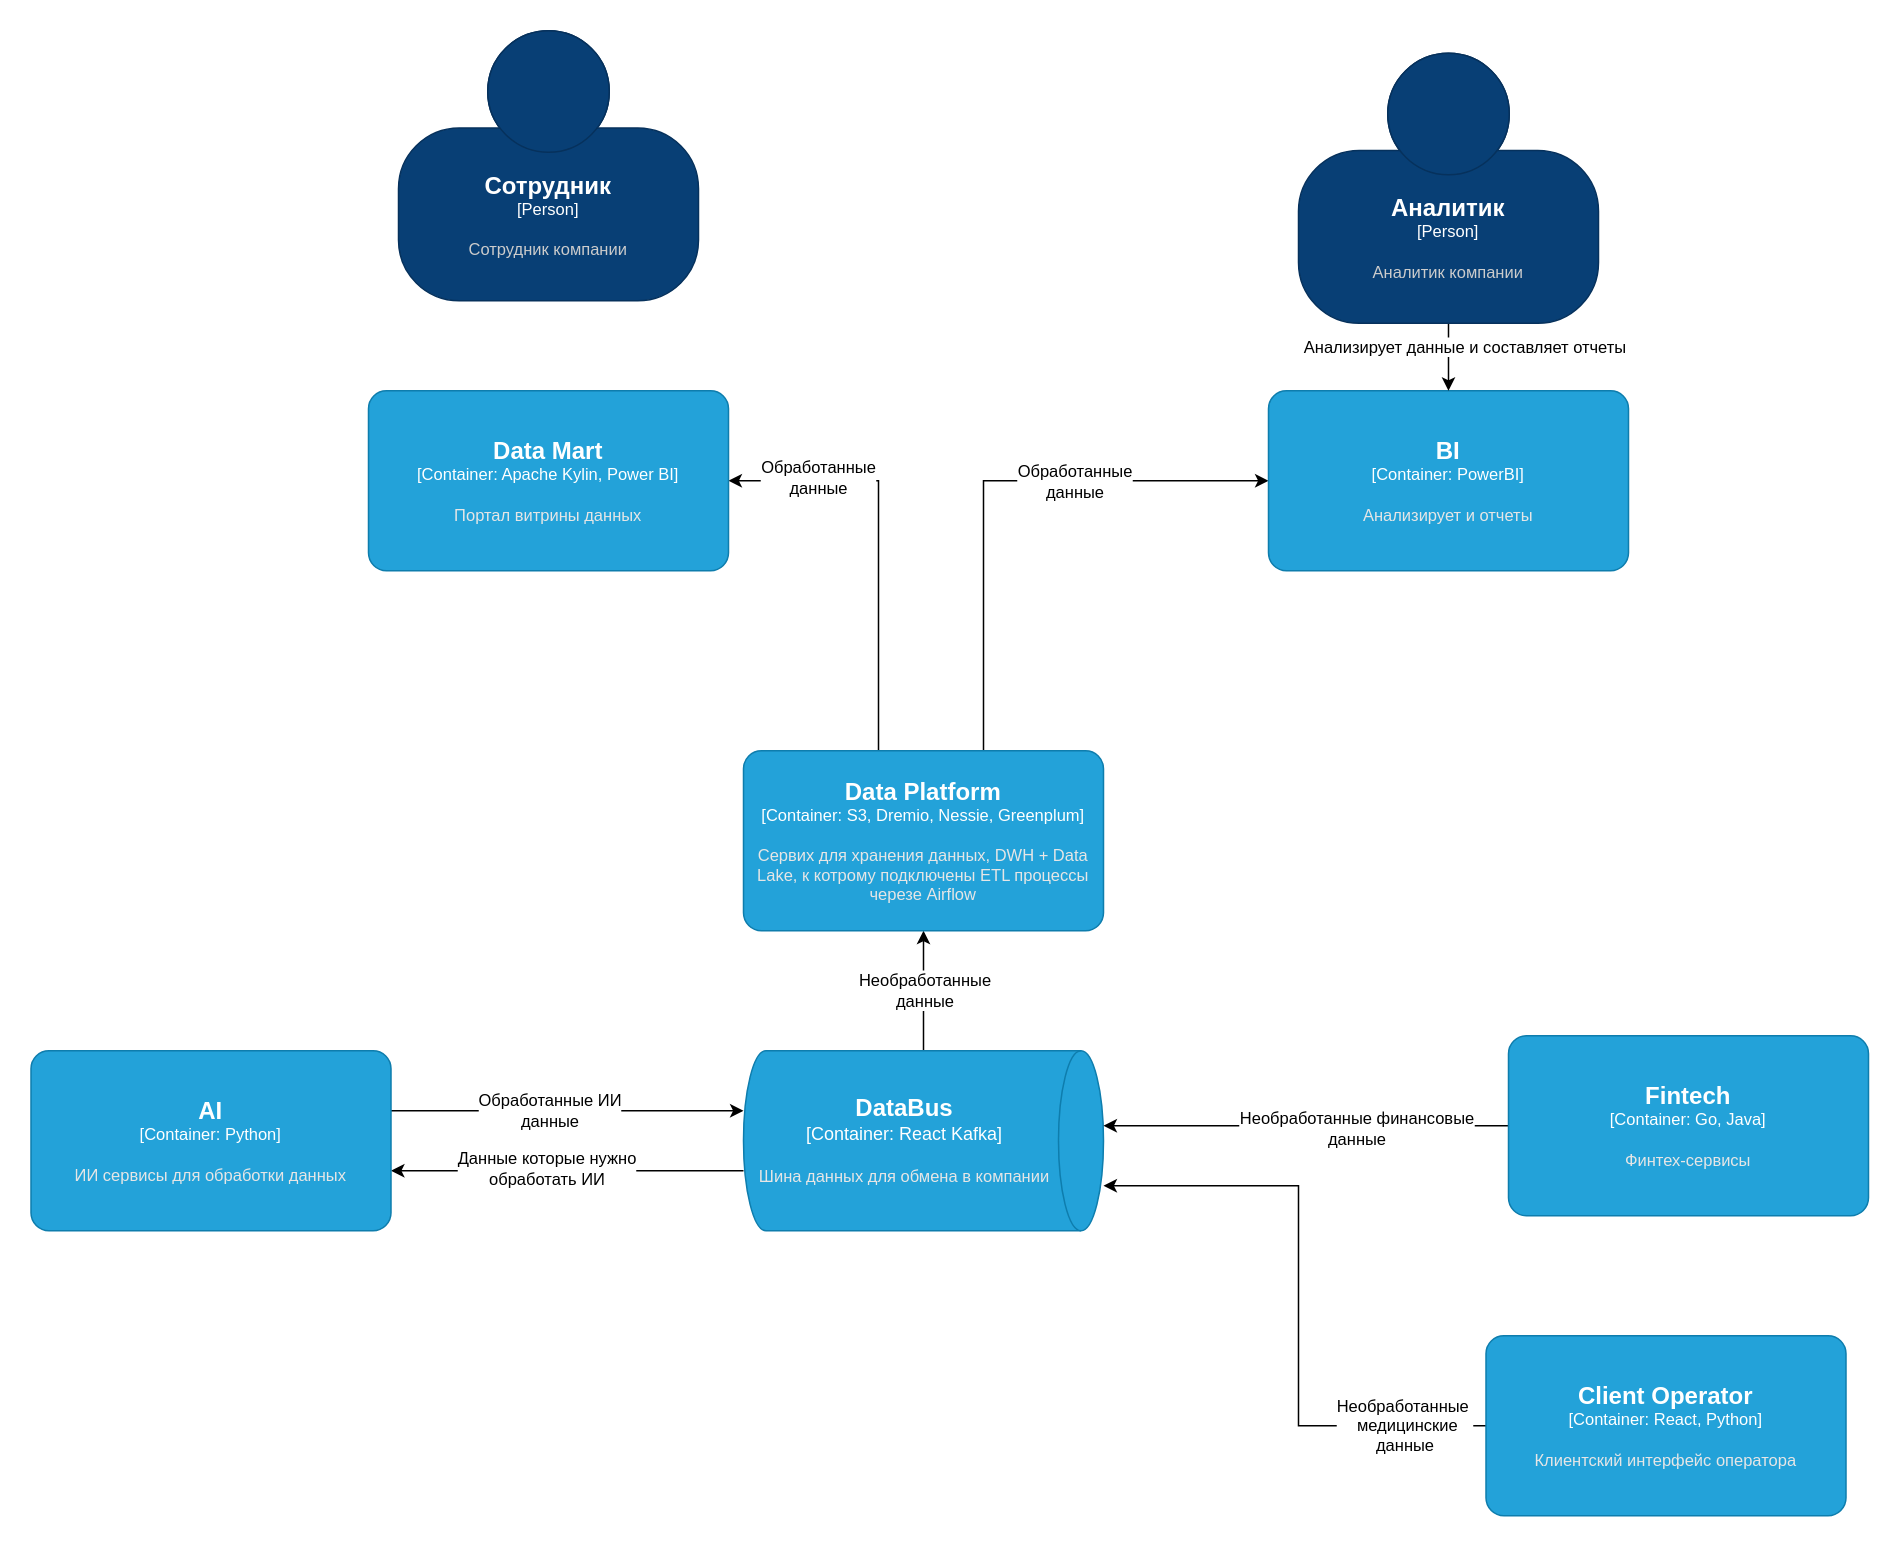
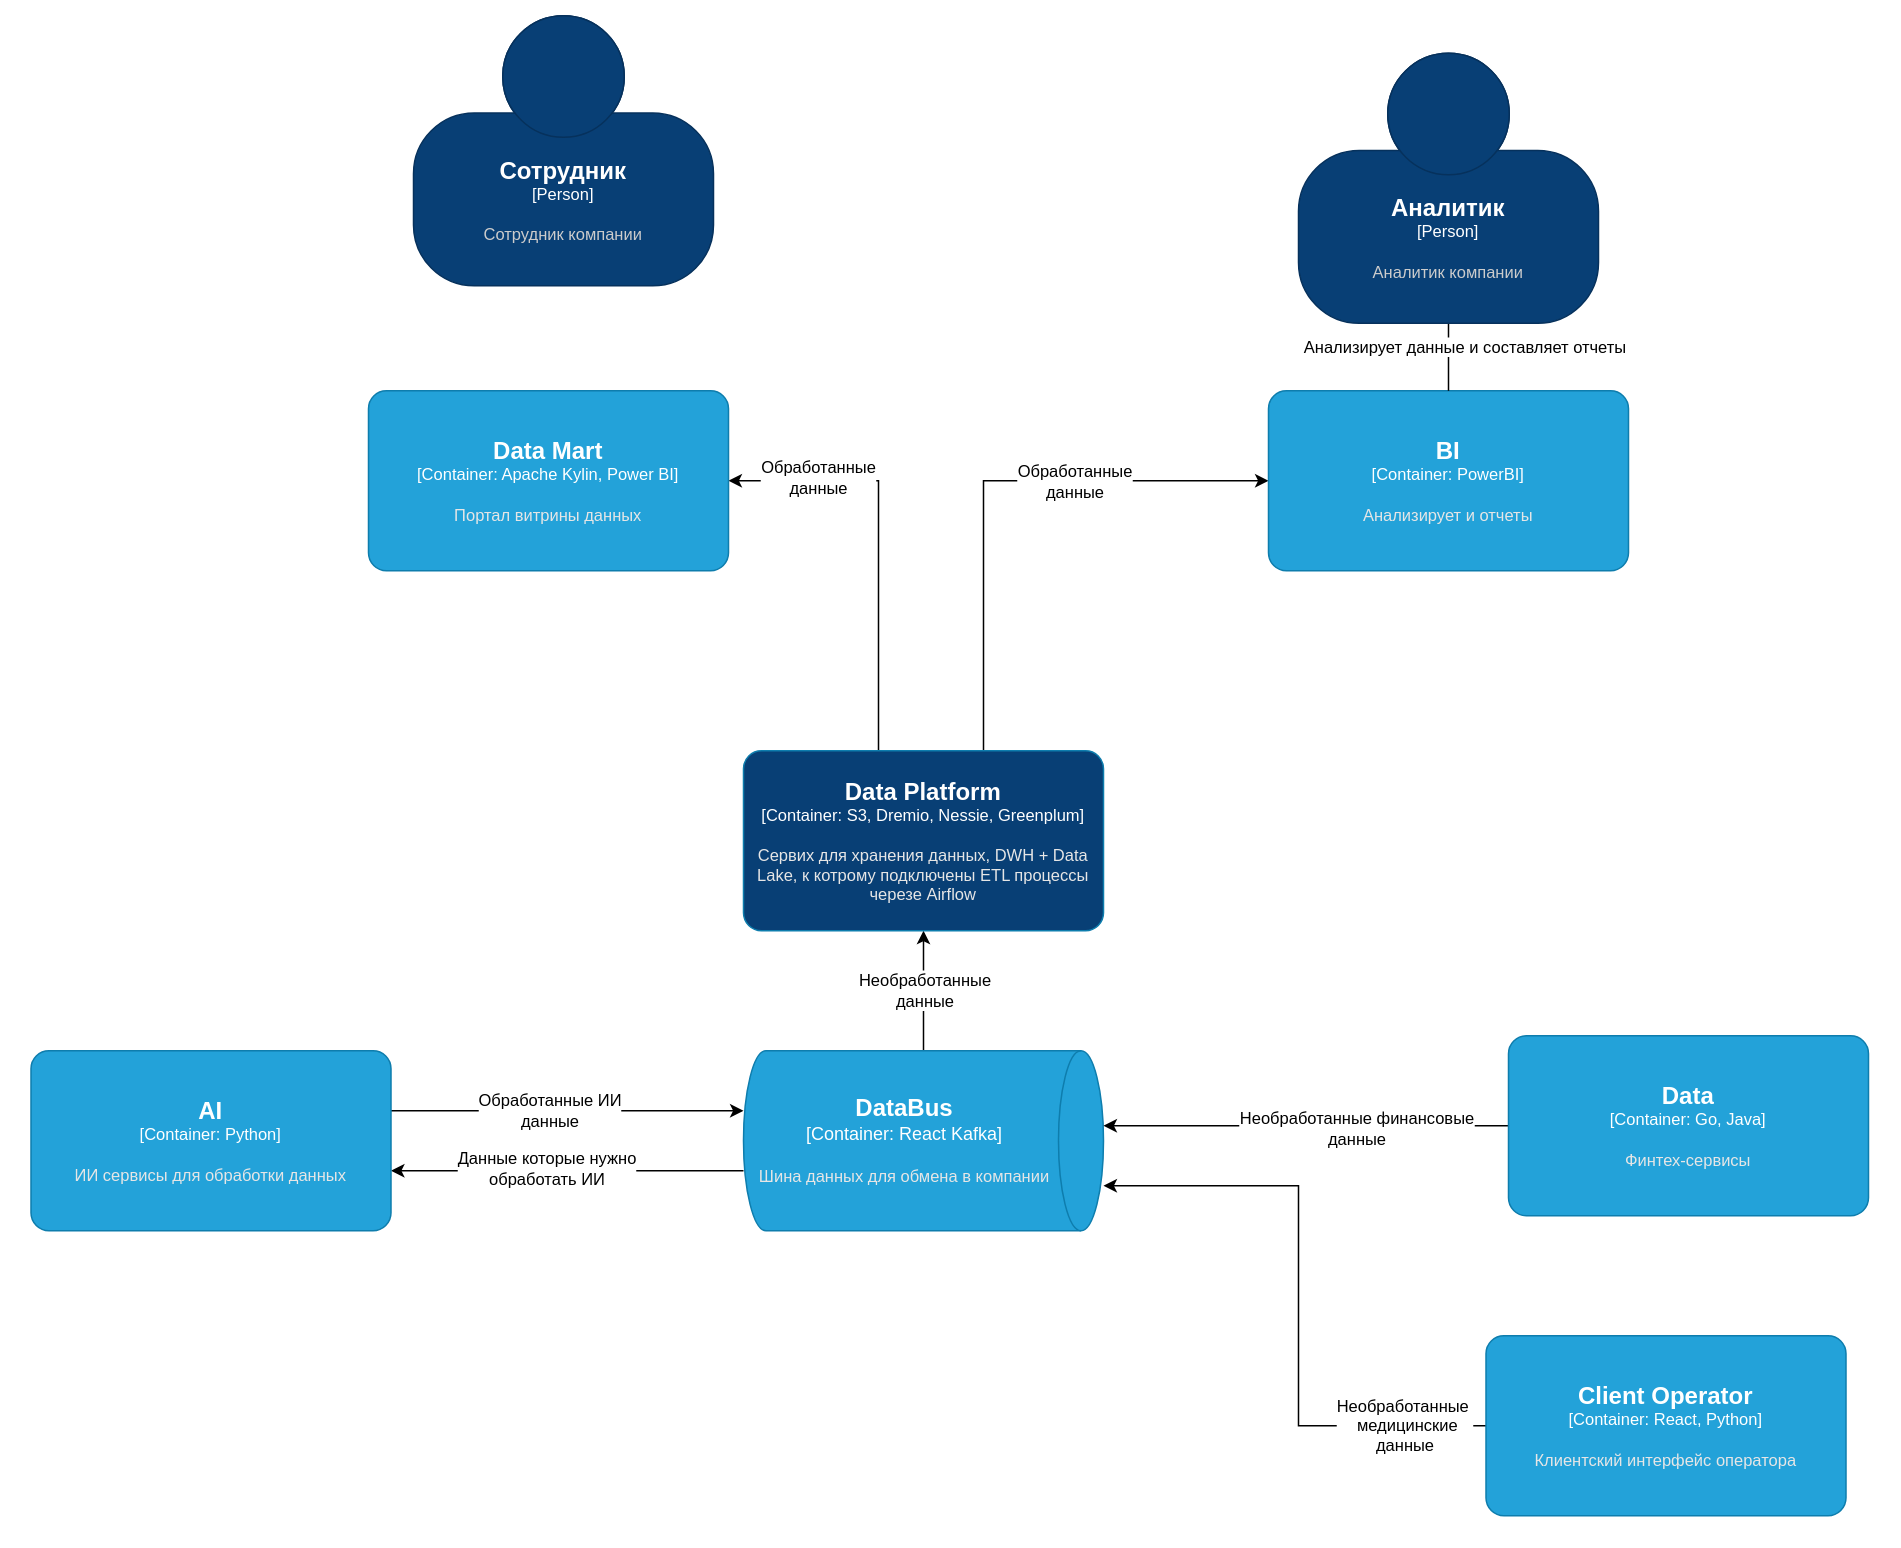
- <mxCell id="22" value="&lt;font style=&quot;font-size: 16px&quot;&gt;&lt;b&gt;Сотрудник&lt;/b&gt;&lt;/font&gt;&lt;div&gt;[Person]&lt;/div&gt;&lt;br&gt;&lt;div&gt;&lt;font style=&quot;font-size: 11px&quot;&gt;&lt;font color=&quot;#cccccc&quot;&gt;Сотрудник компании&lt;/font&gt;&lt;/div&gt;" style="html=1;fontSize=11;dashed=0;whiteSpace=wrap;fillColor=#083F75;strokeColor=#06315C;fontColor=#ffffff;shape=mxgraph.c4.person2;align=center;metaEdit=1;points=[[0.5,0,0],[1,0.5,0],[1,0.75,0],[0.75,1,0],[0.5,1,0],[0.25,1,0],[0,0.75,0],[0,0.5,0]];resizable=0;" vertex="1" parent="1"><mxGeometry x="265" y="20" width="200" height="180" as="geometry" /></mxCell>
+ <mxCell id="22" value="&lt;font style=&quot;font-size: 16px&quot;&gt;&lt;b&gt;Сотрудник&lt;/b&gt;&lt;/font&gt;&lt;div&gt;[Person]&lt;/div&gt;&lt;br&gt;&lt;div&gt;&lt;font style=&quot;font-size: 11px&quot;&gt;&lt;font color=&quot;#cccccc&quot;&gt;Сотрудник компании&lt;/font&gt;&lt;/div&gt;" style="html=1;fontSize=11;dashed=0;whiteSpace=wrap;fillColor=#083F75;strokeColor=#06315C;fontColor=#ffffff;shape=mxgraph.c4.person2;align=center;metaEdit=1;points=[[0.5,0,0],[1,0.5,0],[1,0.75,0],[0.75,1,0],[0.5,1,0],[0.25,1,0],[0,0.75,0],[0,0.5,0]];resizable=0;" vertex="1" parent="1"><mxGeometry x="275" y="10" width="200" height="180" as="geometry" /></mxCell>
- <mxCell id="23" style="edgeStyle=orthogonalEdgeStyle;rounded=0;orthogonalLoop=1;jettySize=auto;html=1;" edge="1" parent="1" source="25" target="8"><mxGeometry relative="1" as="geometry" /></mxCell>
+ <mxCell id="23" style="edgeStyle=orthogonalEdgeStyle;rounded=0;orthogonalLoop=1;jettySize=auto;html=1;endArrow=none;" edge="1" parent="1" source="25" target="8"><mxGeometry relative="1" as="geometry" /></mxCell>
- <mxCell id="26" value="&lt;font style=&quot;font-size: 16px&quot;&gt;&lt;b&gt;Data Platform&lt;/b&gt;&lt;/font&gt;&lt;div&gt;[Container: S3, Dremio, Nessie, Greenplum]&lt;/div&gt;&lt;br&gt;&lt;div&gt;&lt;font style=&quot;font-size: 11px&quot;&gt;&lt;font color=&quot;#E6E6E6&quot;&gt;Сервих для хранения данных, DWH + Data Lake, к котрому подключены ETL процессы  черезе Airflow&lt;/font&gt;&lt;/div&gt;" style="rounded=1;whiteSpace=wrap;html=1;fontSize=11;labelBackgroundColor=none;fillColor=#23A2D9;fontColor=#ffffff;align=center;arcSize=10;strokeColor=#0E7DAD;metaEdit=1;resizable=0;points=[[0.25,0,0],[0.5,0,0],[0.75,0,0],[1,0.25,0],[1,0.5,0],[1,0.75,0],[0.75,1,0],[0.5,1,0],[0.25,1,0],[0,0.75,0],[0,0.5,0],[0,0.25,0]];" vertex="1" parent="1"><mxGeometry x="495" y="500" width="240" height="120" as="geometry" /></mxCell>
+ <mxCell id="26" value="&lt;font style=&quot;font-size: 16px&quot;&gt;&lt;b&gt;Data Platform&lt;/b&gt;&lt;/font&gt;&lt;div&gt;[Container: S3, Dremio, Nessie, Greenplum]&lt;/div&gt;&lt;br&gt;&lt;div&gt;&lt;font style=&quot;font-size: 11px&quot;&gt;&lt;font color=&quot;#E6E6E6&quot;&gt;Сервих для хранения данных, DWH + Data Lake, к котрому подключены ETL процессы  черезе Airflow&lt;/font&gt;&lt;/div&gt;" style="rounded=1;whiteSpace=wrap;html=1;fontSize=11;labelBackgroundColor=none;fillColor=#083f75;fontColor=#ffffff;align=center;arcSize=10;strokeColor=#0E7DAD;metaEdit=1;resizable=0;points=[[0.25,0,0],[0.5,0,0],[0.75,0,0],[1,0.25,0],[1,0.5,0],[1,0.75,0],[0.75,1,0],[0.5,1,0],[0.25,1,0],[0,0.75,0],[0,0.5,0],[0,0.25,0]];" vertex="1" parent="1"><mxGeometry x="495" y="500" width="240" height="120" as="geometry" /></mxCell>
- <mxCell id="19" value="&lt;font style=&quot;font-size: 16px&quot;&gt;&lt;b&gt;Fintech&lt;/b&gt;&lt;/font&gt;&lt;div&gt;[Container: Go, Java]&lt;/div&gt;&lt;br&gt;&lt;div&gt;&lt;font style=&quot;font-size: 11px&quot;&gt;&lt;font color=&quot;#E6E6E6&quot;&gt;Финтех-сервисы&lt;/font&gt;&lt;/div&gt;" style="rounded=1;whiteSpace=wrap;html=1;fontSize=11;labelBackgroundColor=none;fillColor=#23A2D9;fontColor=#ffffff;align=center;arcSize=10;strokeColor=#0E7DAD;metaEdit=1;resizable=0;points=[[0.25,0,0],[0.5,0,0],[0.75,0,0],[1,0.25,0],[1,0.5,0],[1,0.75,0],[0.75,1,0],[0.5,1,0],[0.25,1,0],[0,0.75,0],[0,0.5,0],[0,0.25,0]];" vertex="1" parent="1"><mxGeometry x="1005" y="690" width="240" height="120" as="geometry" /></mxCell>
+ <mxCell id="19" value="&lt;font style=&quot;font-size: 16px&quot;&gt;&lt;b&gt;Data&lt;/b&gt;&lt;/font&gt;&lt;div&gt;[Container: Go, Java]&lt;/div&gt;&lt;br&gt;&lt;div&gt;&lt;font style=&quot;font-size: 11px&quot;&gt;&lt;font color=&quot;#E6E6E6&quot;&gt;Финтех-сервисы&lt;/font&gt;&lt;/div&gt;" style="rounded=1;whiteSpace=wrap;html=1;fontSize=11;labelBackgroundColor=none;fillColor=#23A2D9;fontColor=#ffffff;align=center;arcSize=10;strokeColor=#0E7DAD;metaEdit=1;resizable=0;points=[[0.25,0,0],[0.5,0,0],[0.75,0,0],[1,0.25,0],[1,0.5,0],[1,0.75,0],[0.75,1,0],[0.5,1,0],[0.25,1,0],[0,0.75,0],[0,0.5,0],[0,0.25,0]];" vertex="1" parent="1"><mxGeometry x="1005" y="690" width="240" height="120" as="geometry" /></mxCell>
